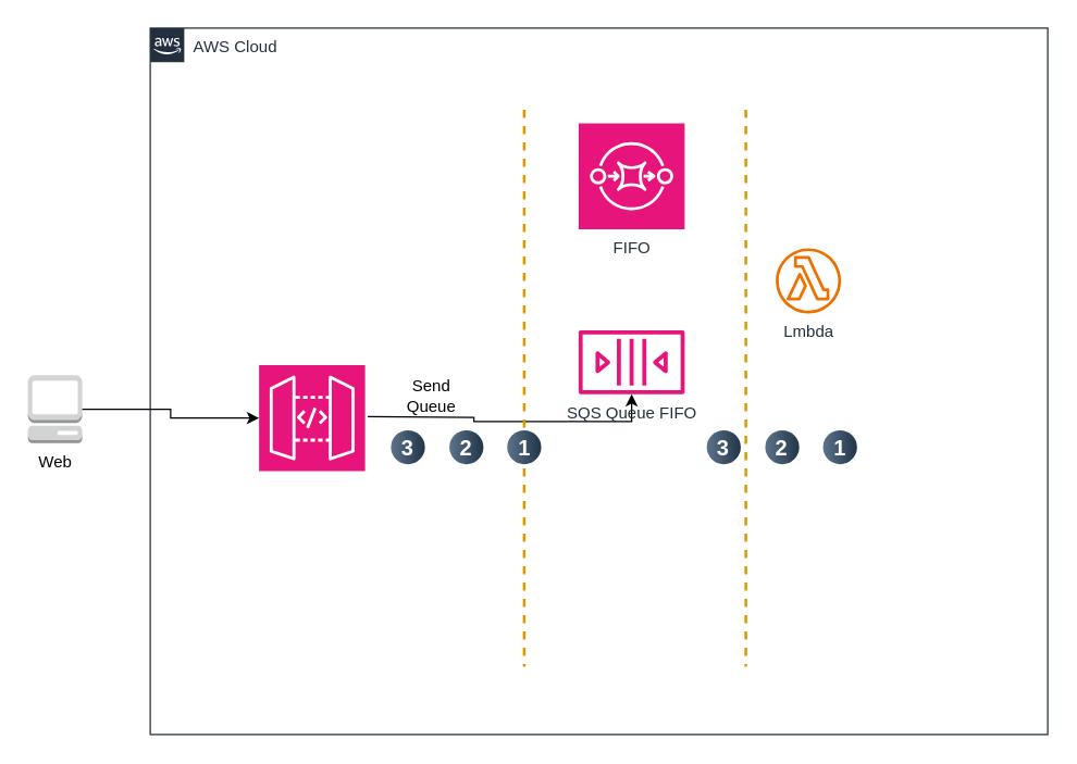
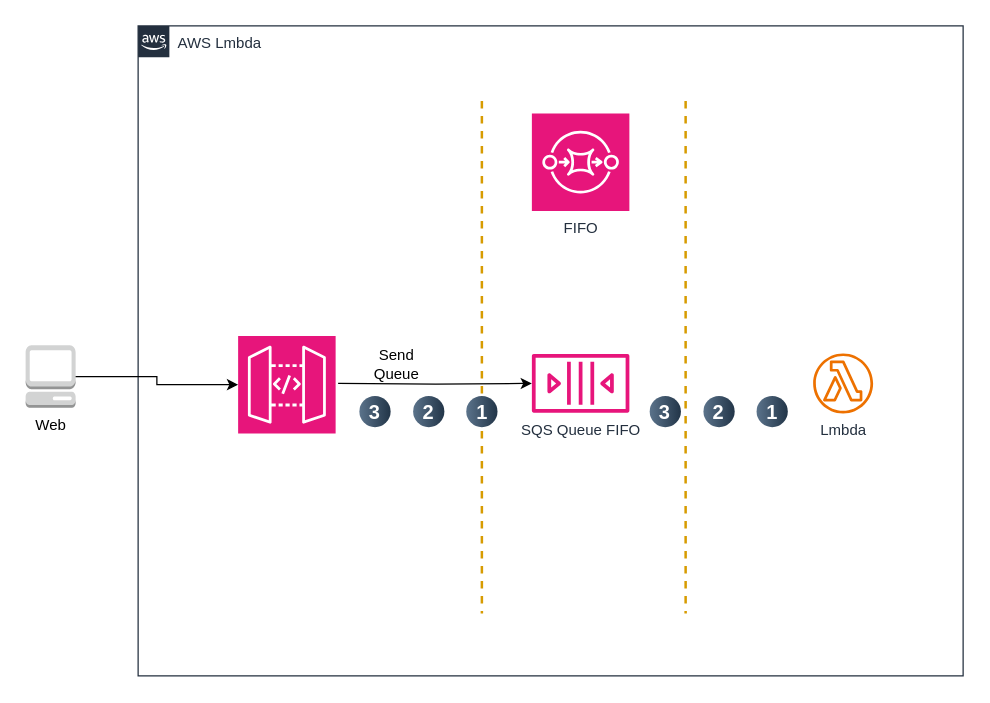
- <mxCell id="2" value="AWS Cloud" style="points=[[0,0],[0.25,0],[0.5,0],[0.75,0],[1,0],[1,0.25],[1,0.5],[1,0.75],[1,1],[0.75,1],[0.5,1],[0.25,1],[0,1],[0,0.75],[0,0.5],[0,0.25]];outlineConnect=0;gradientColor=none;html=1;whiteSpace=wrap;fontSize=12;fontStyle=0;container=1;pointerEvents=0;collapsible=0;recursiveResize=0;shape=mxgraph.aws4.group;grIcon=mxgraph.aws4.group_aws_cloud_alt;strokeColor=#232F3E;fillColor=none;verticalAlign=top;align=left;spacingLeft=30;fontColor=#232F3E;dashed=0;" vertex="1" parent="1"><mxGeometry x="110" y="20" width="660" height="520" as="geometry" /></mxCell>
+ <mxCell id="2" value="AWS Lmbda" style="points=[[0,0],[0.25,0],[0.5,0],[0.75,0],[1,0],[1,0.25],[1,0.5],[1,0.75],[1,1],[0.75,1],[0.5,1],[0.25,1],[0,1],[0,0.75],[0,0.5],[0,0.25]];outlineConnect=0;gradientColor=none;html=1;whiteSpace=wrap;fontSize=12;fontStyle=0;container=1;pointerEvents=0;collapsible=0;recursiveResize=0;shape=mxgraph.aws4.group;grIcon=mxgraph.aws4.group_aws_cloud_alt;strokeColor=#232F3E;fillColor=none;verticalAlign=top;align=left;spacingLeft=30;fontColor=#232F3E;dashed=0;" vertex="1" parent="1"><mxGeometry x="110" y="20" width="660" height="520" as="geometry" /></mxCell>
- <mxCell id="10" value="Lmbda" style="sketch=0;outlineConnect=0;fontColor=#232F3E;gradientColor=none;fillColor=#ED7100;strokeColor=none;dashed=0;verticalLabelPosition=bottom;verticalAlign=top;align=center;html=1;fontSize=12;fontStyle=0;aspect=fixed;pointerEvents=1;shape=mxgraph.aws4.lambda_function;" vertex="1" parent="2"><mxGeometry x="460" y="162" width="48" height="48" as="geometry" /></mxCell>
+ <mxCell id="10" value="Lmbda" style="sketch=0;outlineConnect=0;fontColor=#232F3E;gradientColor=none;fillColor=#ED7100;strokeColor=none;dashed=0;verticalLabelPosition=bottom;verticalAlign=top;align=center;html=1;fontSize=12;fontStyle=0;aspect=fixed;pointerEvents=1;shape=mxgraph.aws4.lambda_function;" vertex="1" parent="2"><mxGeometry x="540" y="262" width="48" height="48" as="geometry" /></mxCell>
- <mxCell id="9" value="SQS Queue FIFO" style="sketch=0;outlineConnect=0;fontColor=#232F3E;gradientColor=none;fillColor=#E7157B;strokeColor=none;dashed=0;verticalLabelPosition=bottom;verticalAlign=top;align=center;html=1;fontSize=12;fontStyle=0;aspect=fixed;pointerEvents=1;shape=mxgraph.aws4.queue;" vertex="1" parent="2"><mxGeometry x="315" y="222.5" width="78" height="47" as="geometry" /></mxCell>
+ <mxCell id="9" value="SQS Queue FIFO" style="sketch=0;outlineConnect=0;fontColor=#232F3E;gradientColor=none;fillColor=#E7157B;strokeColor=none;dashed=0;verticalLabelPosition=bottom;verticalAlign=top;align=center;html=1;fontSize=12;fontStyle=0;aspect=fixed;pointerEvents=1;shape=mxgraph.aws4.queue;" vertex="1" parent="2"><mxGeometry x="315" y="262.5" width="78" height="47" as="geometry" /></mxCell>
